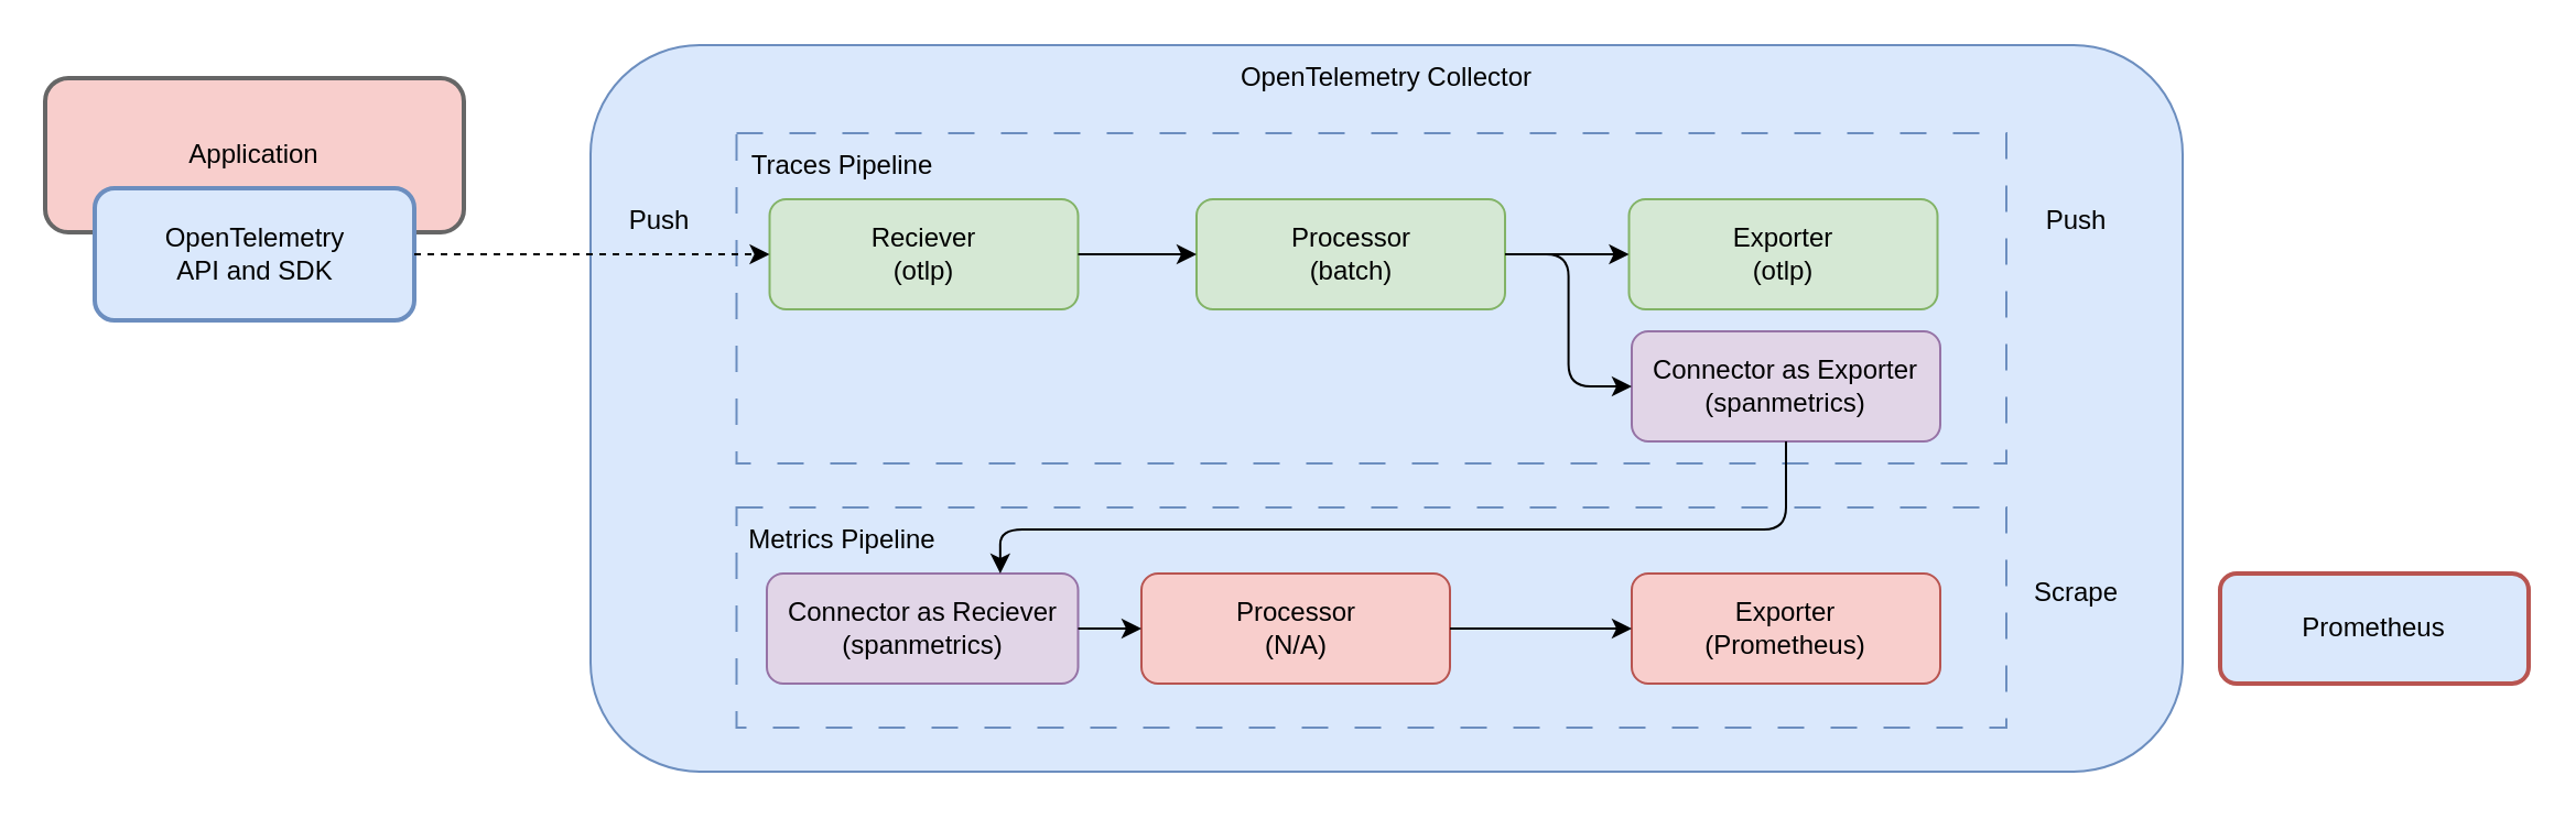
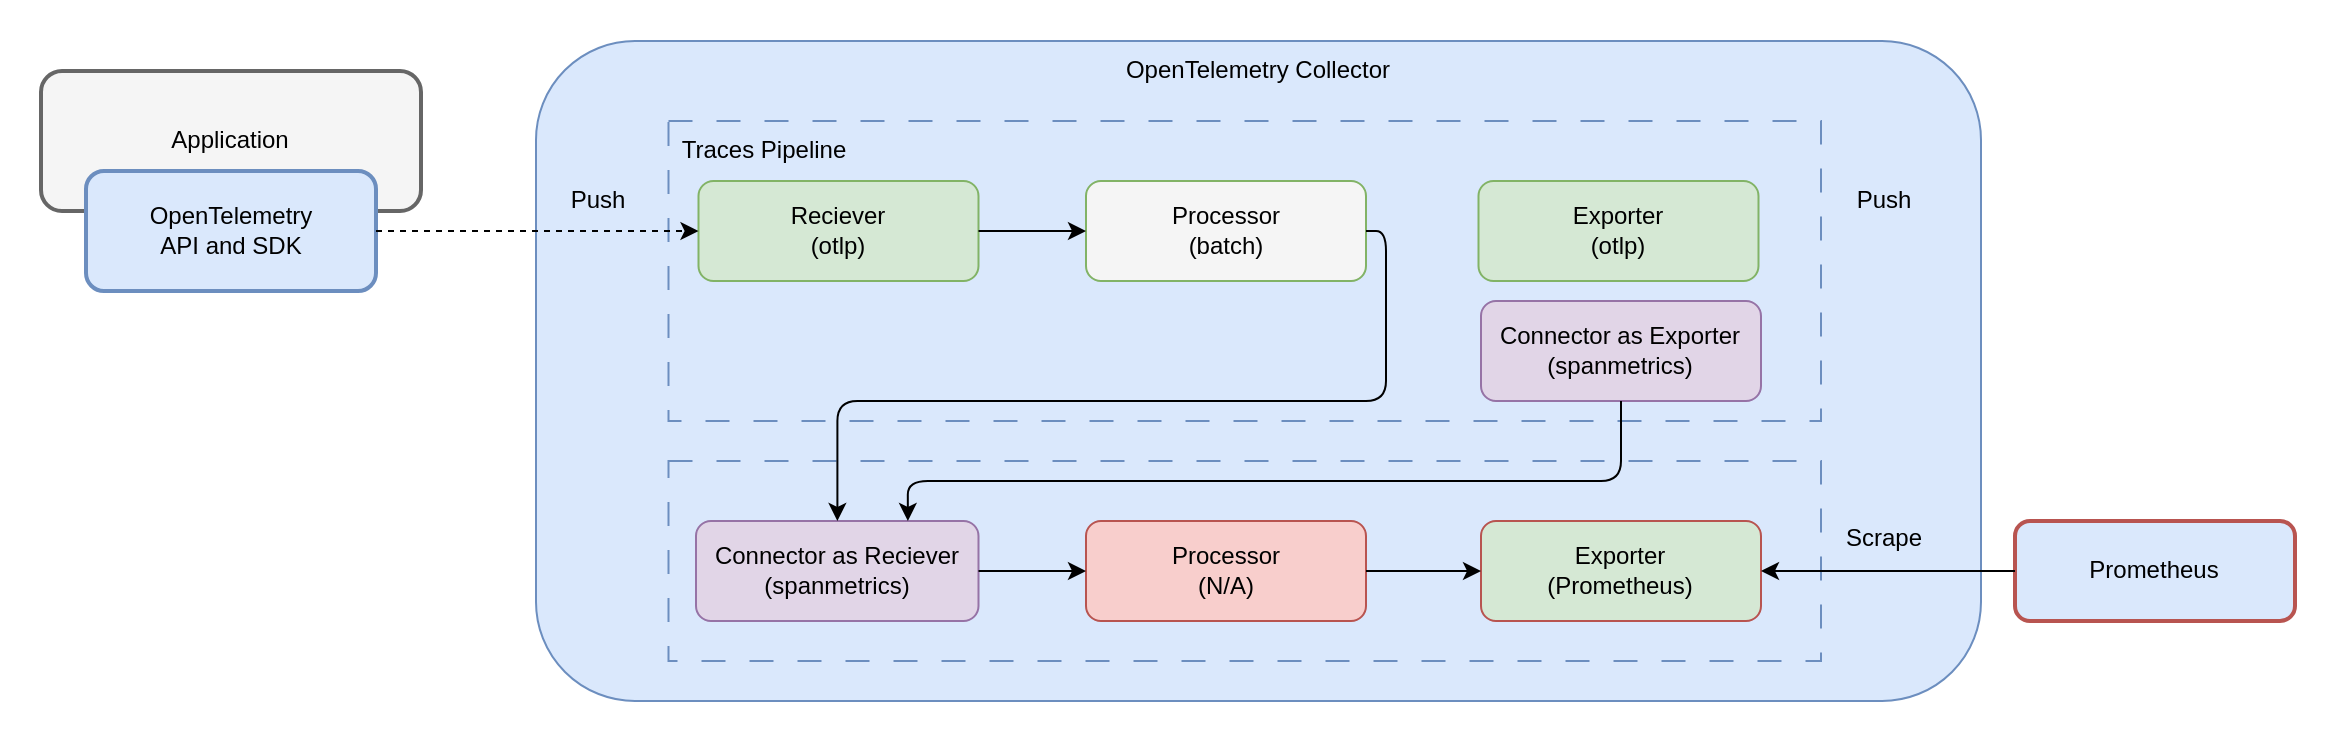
- <mxCell id="3" value="Application" style="rounded=1;whiteSpace=wrap;html=1;strokeWidth=2;fillColor=#f8cecc;fontColor=#000000;strokeColor=#666666;" parent="1" vertex="1"><mxGeometry x="20" y="35" width="190" height="70" as="geometry" /></mxCell>
+ <mxCell id="3" value="Application" style="rounded=1;whiteSpace=wrap;html=1;strokeWidth=2;fillColor=#f5f5f5;fontColor=#000000;strokeColor=#666666;" parent="1" vertex="1"><mxGeometry x="20" y="35" width="190" height="70" as="geometry" /></mxCell>
- <mxCell id="13" value="Processor&lt;br&gt;(batch)" style="rounded=1;whiteSpace=wrap;html=1;fillColor=#d5e8d4;strokeColor=#82b366;fontColor=#000000;" parent="1" vertex="1"><mxGeometry x="542.5" y="90" width="140" height="50" as="geometry" /></mxCell>
+ <mxCell id="13" value="Processor&lt;br&gt;(batch)" style="rounded=1;whiteSpace=wrap;html=1;fillColor=#f5f5f5;strokeColor=#82b366;fontColor=#000000;" parent="1" vertex="1"><mxGeometry x="542.5" y="90" width="140" height="50" as="geometry" /></mxCell>
- <mxCell id="18" style="edgeStyle=none;html=1;exitX=1;exitY=0.5;exitDx=0;exitDy=0;fontColor=#000000;strokeColor=#000000;entryX=0;entryY=0.5;entryDx=0;entryDy=0;" parent="1" source="13" target="14" edge="1"><mxGeometry relative="1" as="geometry"><mxPoint x="478.75" y="130" as="sourcePoint" /><mxPoint x="552.5" y="130" as="targetPoint" /></mxGeometry></mxCell>
- <mxCell id="21" style="edgeStyle=orthogonalEdgeStyle;html=1;exitX=1;exitY=0.5;exitDx=0;exitDy=0;fontColor=#000000;strokeColor=#000000;entryX=0;entryY=0.5;entryDx=0;entryDy=0;" parent="1" source="13" target="19" edge="1"><mxGeometry relative="1" as="geometry"><mxPoint x="692.5" y="125" as="sourcePoint" /><mxPoint x="748.75" y="125" as="targetPoint" /></mxGeometry></mxCell>
+ <mxCell id="21" style="edgeStyle=orthogonalEdgeStyle;html=1;exitX=1;exitY=0.5;exitDx=0;exitDy=0;fontColor=#000000;strokeColor=#000000;" parent="1" source="13" target="20" edge="1"><mxGeometry relative="1" as="geometry"><mxPoint x="692.5" y="125" as="sourcePoint" /><mxPoint x="748.75" y="125" as="targetPoint" /></mxGeometry></mxCell>
- <mxCell id="8" value="Metrics Pipeline" style="text;html=1;strokeColor=none;fillColor=none;align=center;verticalAlign=middle;whiteSpace=wrap;rounded=0;dashed=1;dashPattern=12 12;fontColor=#000000;" parent="1" vertex="1"><mxGeometry x="333.75" y="230" width="96.25" height="30" as="geometry" /></mxCell>
- <mxCell id="10" value="Processor&lt;br&gt;(N/A)" style="rounded=1;whiteSpace=wrap;html=1;fillColor=#f8cecc;strokeColor=#b85450;fontColor=#000000;" parent="1" vertex="1"><mxGeometry x="517.5" y="260" width="140" height="50" as="geometry" /></mxCell>
+ <mxCell id="10" value="Processor&lt;br&gt;(N/A)" style="rounded=1;whiteSpace=wrap;html=1;fillColor=#f8cecc;strokeColor=#b85450;fontColor=#000000;" parent="1" vertex="1"><mxGeometry x="542.5" y="260" width="140" height="50" as="geometry" /></mxCell>
- <mxCell id="11" value="Exporter&lt;br&gt;(Prometheus)" style="rounded=1;whiteSpace=wrap;html=1;fillColor=#f8cecc;strokeColor=#b85450;fontColor=#000000;" parent="1" vertex="1"><mxGeometry x="740" y="260" width="140" height="50" as="geometry" /></mxCell>
+ <mxCell id="11" value="Exporter&lt;br&gt;(Prometheus)" style="rounded=1;whiteSpace=wrap;html=1;fillColor=#d5e8d4;strokeColor=#b85450;fontColor=#000000;" parent="1" vertex="1"><mxGeometry x="740" y="260" width="140" height="50" as="geometry" /></mxCell>
+ <mxCell id="24" style="edgeStyle=none;html=1;exitX=1;exitY=0.5;exitDx=0;exitDy=0;fontColor=#000000;strokeColor=#000000;entryX=0;entryY=0.5;entryDx=0;entryDy=0;startArrow=classic;startFill=1;endArrow=none;endFill=0;" parent="1" source="11" target="5" edge="1"><mxGeometry relative="1" as="geometry"><mxPoint x="692.5" y="295" as="sourcePoint" /><mxPoint x="750" y="295" as="targetPoint" /></mxGeometry></mxCell>
